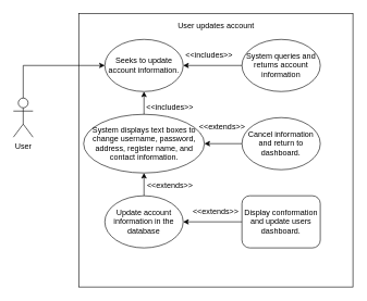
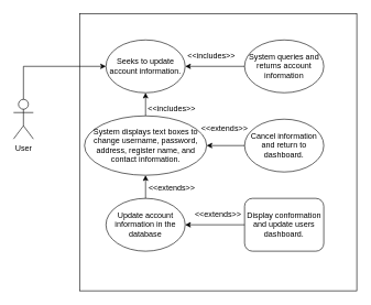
- <mxCell id="6" value="User updates account" style="text;html=1;align=center;verticalAlign=middle;resizable=0;points=[];autosize=1;strokeColor=none;fillColor=none;" parent="1" vertex="1"><mxGeometry x="265" y="30" width="130" height="20" as="geometry" /></mxCell>
